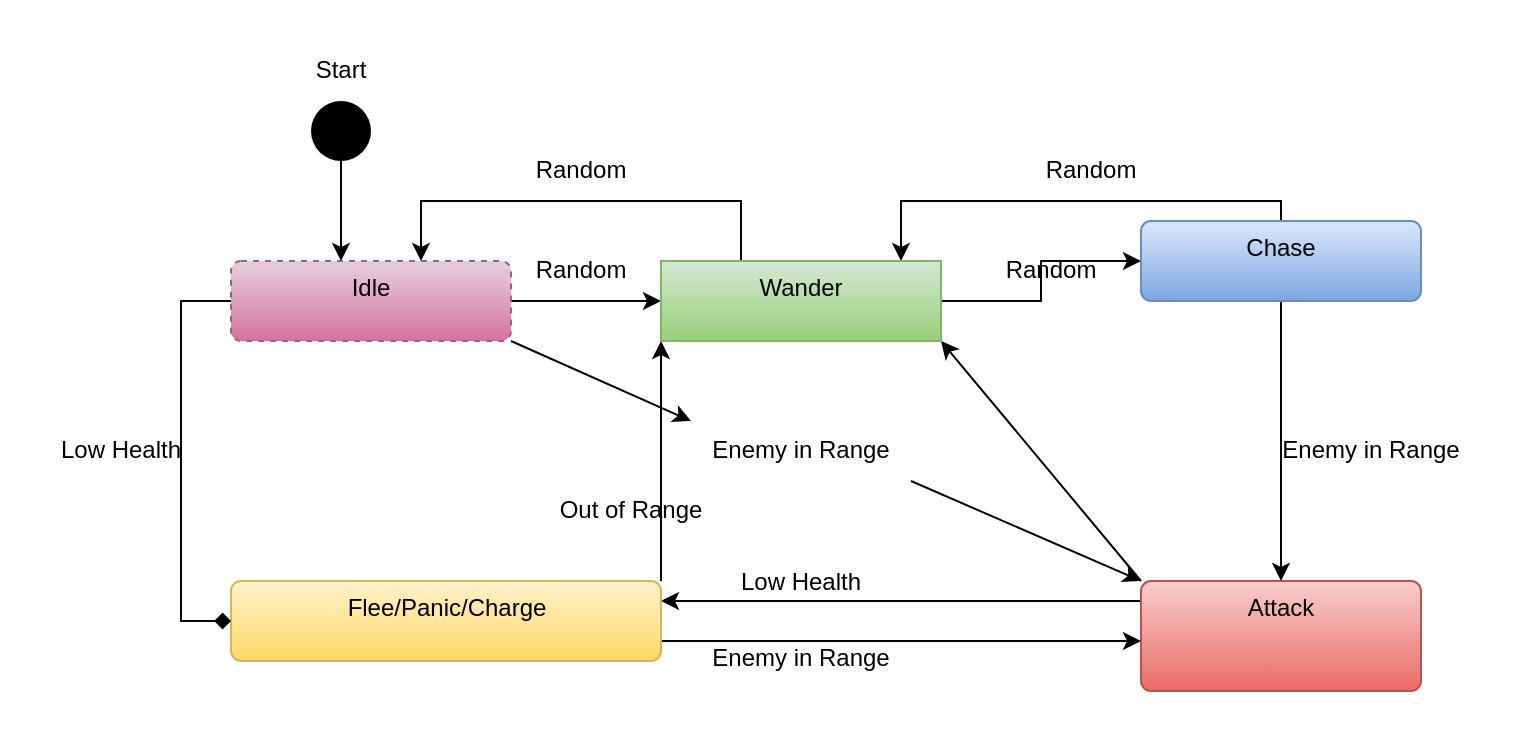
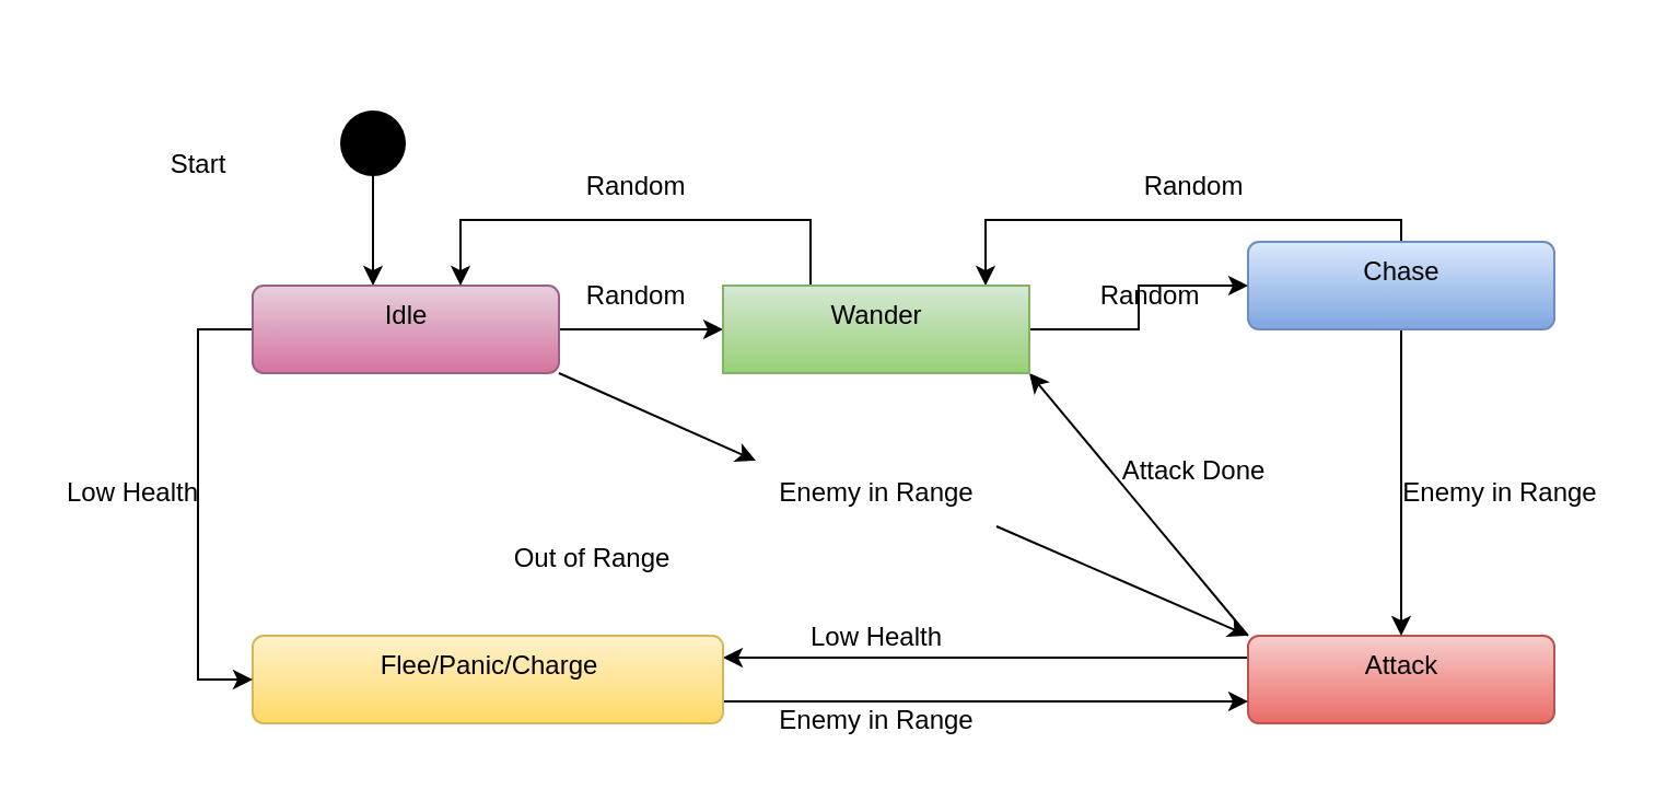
- <mxCell id="2" value="Start" style="text;html=1;align=center;verticalAlign=middle;resizable=0;points=[];autosize=1;strokeColor=none;fillColor=none;" parent="1" vertex="1"><mxGeometry x="145" y="20" width="50" height="30" as="geometry" /></mxCell>
+ <mxCell id="2" value="Start" style="text;html=1;align=center;verticalAlign=middle;resizable=0;points=[];autosize=1;strokeColor=none;fillColor=none;" parent="1" vertex="1"><mxGeometry x="65" y="60" width="50" height="30" as="geometry" /></mxCell>
- <mxCell id="18" value="Idle" style="html=1;align=center;verticalAlign=top;rounded=1;absoluteArcSize=1;arcSize=10;dashed=1;fillColor=#e6d0de;strokeColor=#996185;gradientColor=#d5739d;" parent="1" vertex="1"><mxGeometry x="115" y="130" width="140" height="40" as="geometry" /></mxCell>
+ <mxCell id="18" value="Idle" style="html=1;align=center;verticalAlign=top;rounded=1;absoluteArcSize=1;arcSize=10;dashed=0;fillColor=#e6d0de;strokeColor=#996185;gradientColor=#d5739d;" parent="1" vertex="1"><mxGeometry x="115" y="130" width="140" height="40" as="geometry" /></mxCell>
+ <mxCell id="22" value="Attack Done" style="text;html=1;align=center;verticalAlign=middle;resizable=0;points=[];autosize=1;strokeColor=none;fillColor=none;" parent="1" vertex="1"><mxGeometry x="500" y="200" width="90" height="30" as="geometry" /></mxCell>
- <mxCell id="11" style="rounded=0;orthogonalLoop=1;jettySize=auto;html=1;exitX=1;exitY=0;exitDx=0;exitDy=0;entryX=0;entryY=1;entryDx=0;entryDy=0;" edge="1" parent="1" source="13" target="27"><mxGeometry relative="1" as="geometry" /></mxCell>
- <mxCell id="25" value="Out of Range" style="text;html=1;align=center;verticalAlign=middle;resizable=0;points=[];autosize=1;strokeColor=none;fillColor=none;" parent="1" vertex="1"><mxGeometry x="270" y="240" width="90" height="30" as="geometry" /></mxCell>
+ <mxCell id="25" value="Out of Range" style="text;html=1;align=center;verticalAlign=middle;resizable=0;points=[];autosize=1;strokeColor=none;fillColor=none;" parent="1" vertex="1"><mxGeometry x="225" y="240" width="90" height="30" as="geometry" /></mxCell>
- <mxCell id="15" style="edgeStyle=orthogonalEdgeStyle;rounded=0;orthogonalLoop=1;jettySize=auto;html=1;entryX=0;entryY=0.5;entryDx=0;entryDy=0;endArrow=diamond;" parent="1" source="18" target="13" edge="1"><mxGeometry relative="1" as="geometry"><Array as="points"><mxPoint x="90" y="150" /><mxPoint x="90" y="310" /></Array></mxGeometry></mxCell>
+ <mxCell id="15" style="edgeStyle=orthogonalEdgeStyle;rounded=0;orthogonalLoop=1;jettySize=auto;html=1;entryX=0;entryY=0.5;entryDx=0;entryDy=0;" parent="1" source="18" target="13" edge="1"><mxGeometry relative="1" as="geometry"><Array as="points"><mxPoint x="90" y="150" /><mxPoint x="90" y="310" /></Array></mxGeometry></mxCell>
- <mxCell id="7" value="Attack" style="html=1;align=center;verticalAlign=top;rounded=1;absoluteArcSize=1;arcSize=10;dashed=0;fillColor=#f8cecc;gradientColor=#ea6b66;strokeColor=#b85450;" parent="1" vertex="1"><mxGeometry x="570" y="290" width="140" height="55" as="geometry" /></mxCell>
+ <mxCell id="7" value="Attack" style="html=1;align=center;verticalAlign=top;rounded=1;absoluteArcSize=1;arcSize=10;dashed=0;fillColor=#f8cecc;gradientColor=#ea6b66;strokeColor=#b85450;" parent="1" vertex="1"><mxGeometry x="570" y="290" width="140" height="40" as="geometry" /></mxCell>
